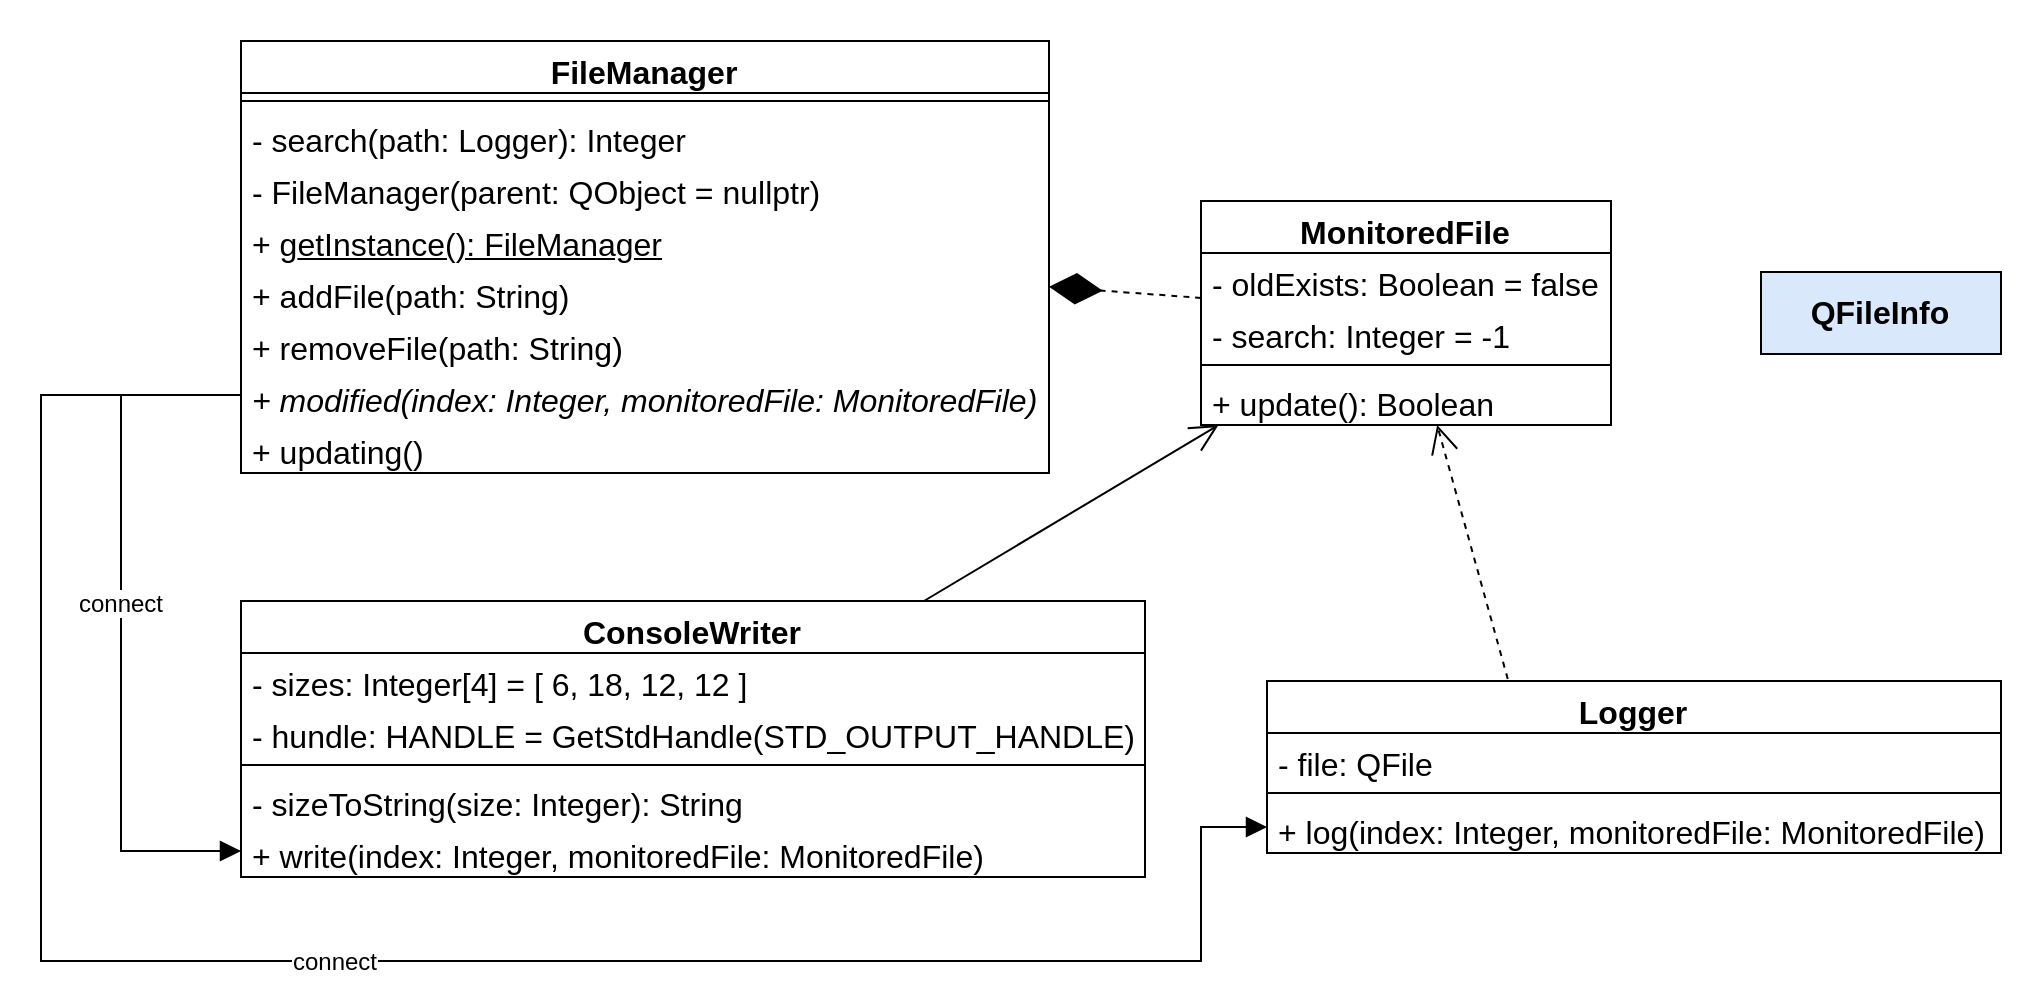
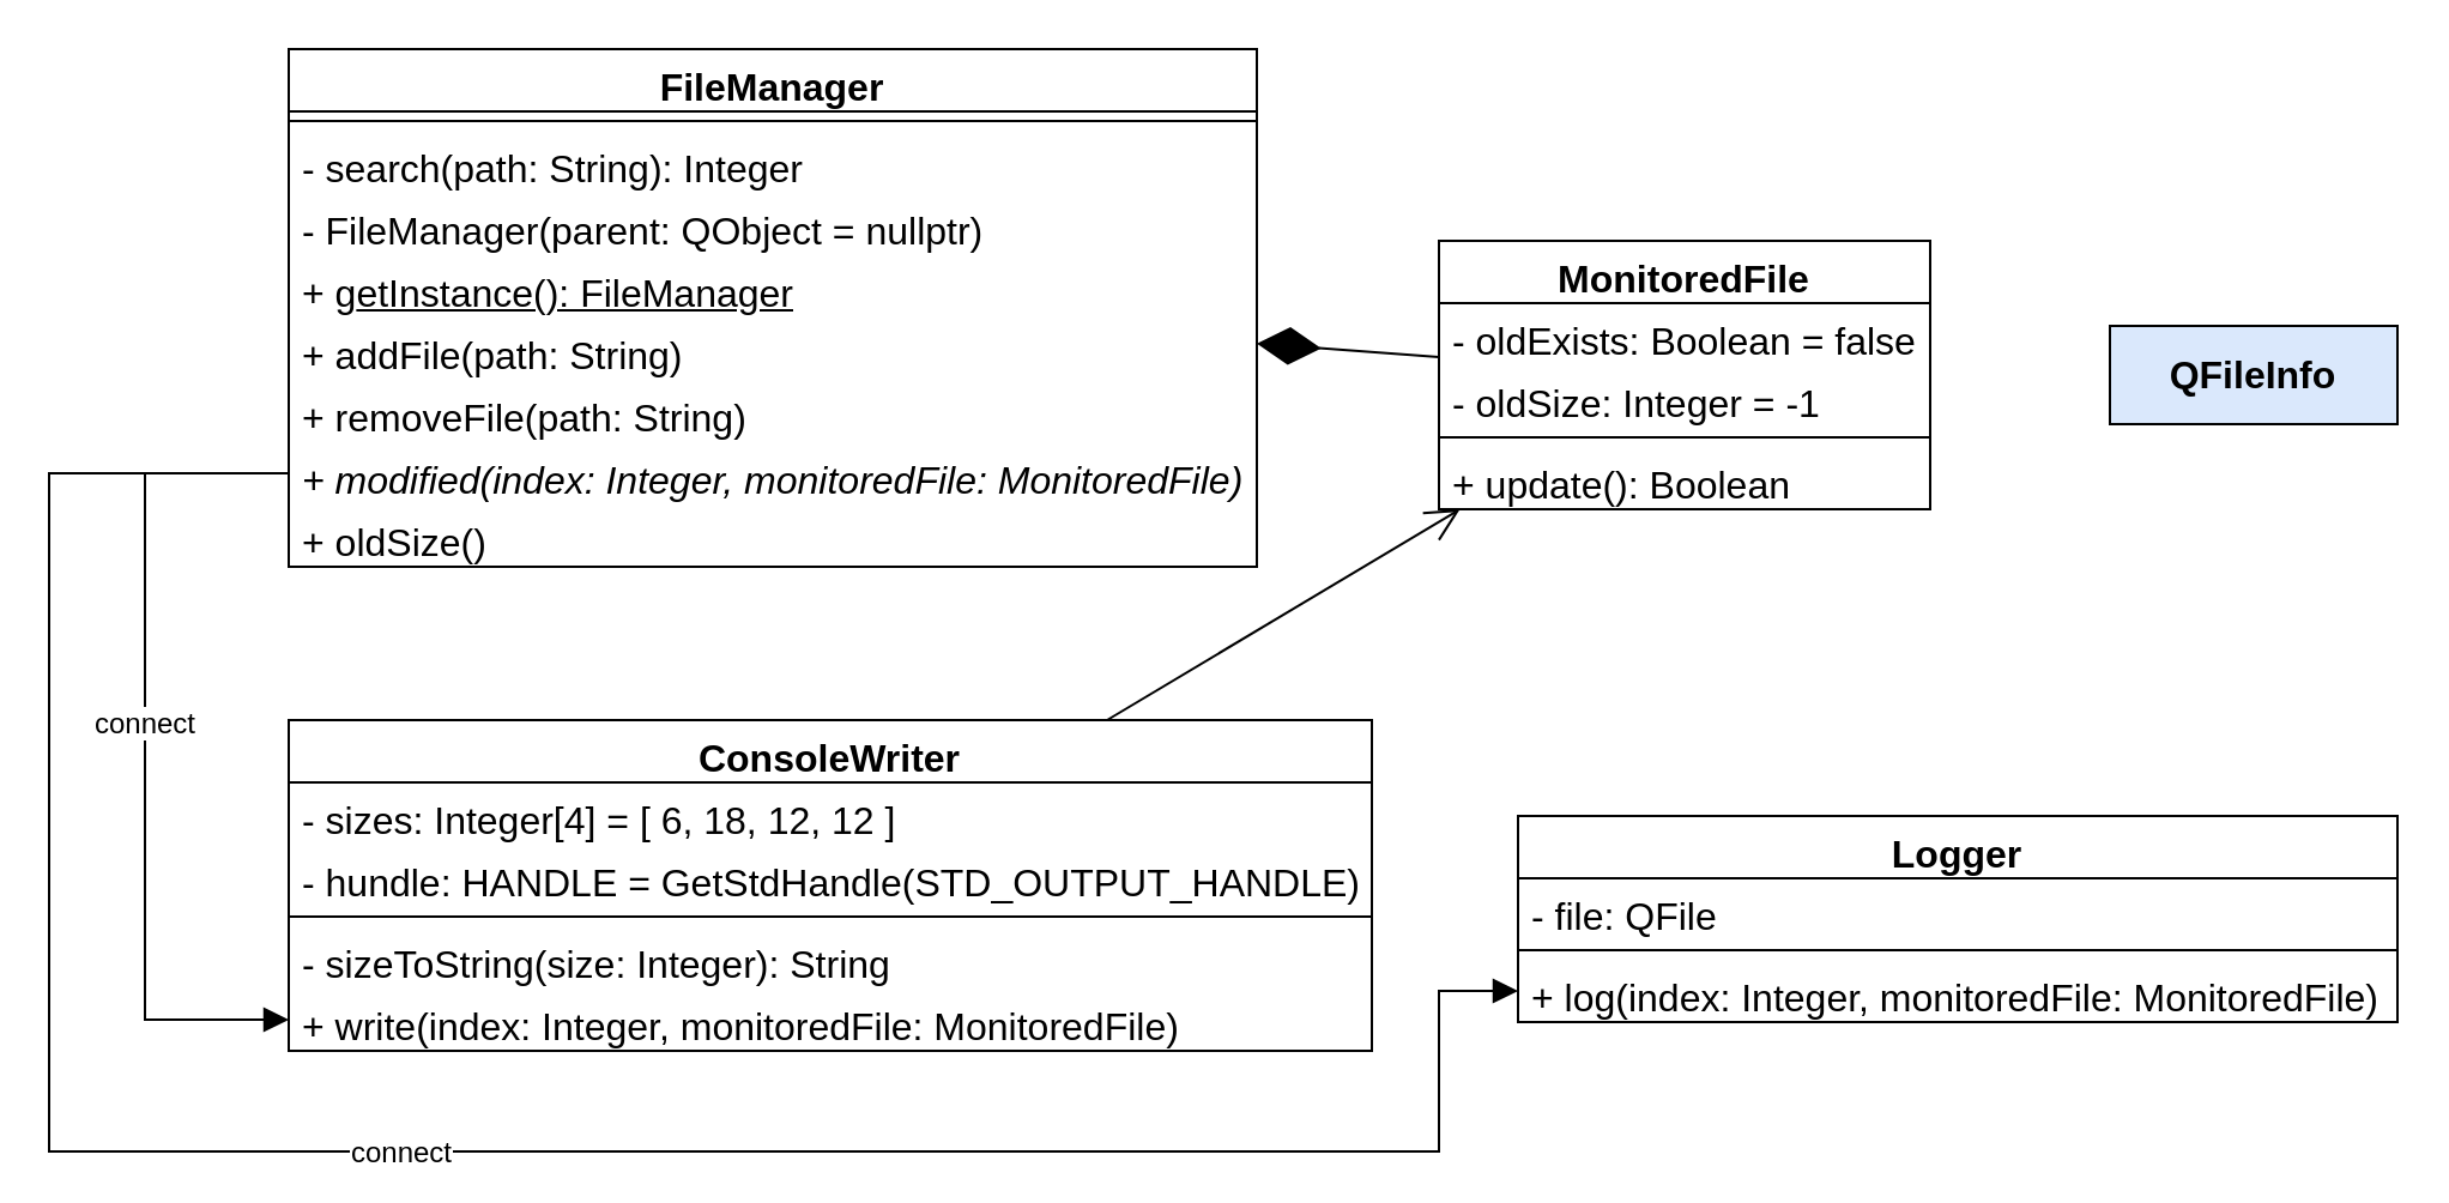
- <mxCell id="10" value="&lt;font style=&quot;font-size: 16px;&quot;&gt;- search(path: Logger): Integer&lt;/font&gt;" style="text;strokeColor=none;fillColor=none;align=left;verticalAlign=top;spacingLeft=4;spacingRight=4;overflow=hidden;rotatable=0;points=[[0,0.5],[1,0.5]];portConstraint=eastwest;whiteSpace=wrap;html=1;" vertex="1" parent="8"><mxGeometry y="34" width="404" height="26" as="geometry" /></mxCell>
+ <mxCell id="10" value="&lt;font style=&quot;font-size: 16px;&quot;&gt;- search(path: String): Integer&lt;/font&gt;" style="text;strokeColor=none;fillColor=none;align=left;verticalAlign=top;spacingLeft=4;spacingRight=4;overflow=hidden;rotatable=0;points=[[0,0.5],[1,0.5]];portConstraint=eastwest;whiteSpace=wrap;html=1;" vertex="1" parent="8"><mxGeometry y="34" width="404" height="26" as="geometry" /></mxCell>
- <mxCell id="32" value="" style="endArrow=diamondThin;endFill=1;endSize=24;html=1;rounded=0;fontSize=12;curved=1;dashed=1;" edge="1" parent="1" source="3" target="8"><mxGeometry width="160" relative="1" as="geometry"><mxPoint x="410" y="310" as="sourcePoint" /><mxPoint x="570" y="310" as="targetPoint" /></mxGeometry></mxCell>
+ <mxCell id="32" value="" style="endArrow=diamondThin;endFill=1;endSize=24;html=1;rounded=0;fontSize=12;curved=1;" edge="1" parent="1" source="3" target="8"><mxGeometry width="160" relative="1" as="geometry"><mxPoint x="410" y="310" as="sourcePoint" /><mxPoint x="570" y="310" as="targetPoint" /></mxGeometry></mxCell>
- <mxCell id="5" value="&lt;span style=&quot;font-size: 16px;&quot;&gt;-&amp;nbsp;search: Integer = -1&lt;/span&gt;" style="text;strokeColor=none;fillColor=none;align=left;verticalAlign=top;spacingLeft=4;spacingRight=4;overflow=hidden;rotatable=0;points=[[0,0.5],[1,0.5]];portConstraint=eastwest;whiteSpace=wrap;html=1;" parent="3" vertex="1"><mxGeometry y="52" width="205" height="26" as="geometry" /></mxCell>
+ <mxCell id="5" value="&lt;span style=&quot;font-size: 16px;&quot;&gt;-&amp;nbsp;oldSize: Integer = -1&lt;/span&gt;" style="text;strokeColor=none;fillColor=none;align=left;verticalAlign=top;spacingLeft=4;spacingRight=4;overflow=hidden;rotatable=0;points=[[0,0.5],[1,0.5]];portConstraint=eastwest;whiteSpace=wrap;html=1;" parent="3" vertex="1"><mxGeometry y="52" width="205" height="26" as="geometry" /></mxCell>
- <mxCell id="16" value="&lt;span style=&quot;font-size: 16px;&quot;&gt;+ updating()&lt;/span&gt;" style="text;strokeColor=none;fillColor=none;align=left;verticalAlign=top;spacingLeft=4;spacingRight=4;overflow=hidden;rotatable=0;points=[[0,0.5],[1,0.5]];portConstraint=eastwest;whiteSpace=wrap;html=1;" parent="8" vertex="1"><mxGeometry y="190" width="404" height="26" as="geometry" /></mxCell>
+ <mxCell id="16" value="&lt;span style=&quot;font-size: 16px;&quot;&gt;+ oldSize()&lt;/span&gt;" style="text;strokeColor=none;fillColor=none;align=left;verticalAlign=top;spacingLeft=4;spacingRight=4;overflow=hidden;rotatable=0;points=[[0,0.5],[1,0.5]];portConstraint=eastwest;whiteSpace=wrap;html=1;" parent="8" vertex="1"><mxGeometry y="190" width="404" height="26" as="geometry" /></mxCell>
- <mxCell id="29" value="" style="endArrow=open;endSize=12;dashed=1;html=1;rounded=0;fontSize=12;curved=1;exitX=0.328;exitY=-0.012;exitDx=0;exitDy=0;exitPerimeter=0;" parent="1" source="25" target="3" edge="1"><mxGeometry width="160" relative="1" as="geometry"><mxPoint x="670" y="260" as="sourcePoint" /><mxPoint x="662" y="588" as="targetPoint" /></mxGeometry></mxCell>
